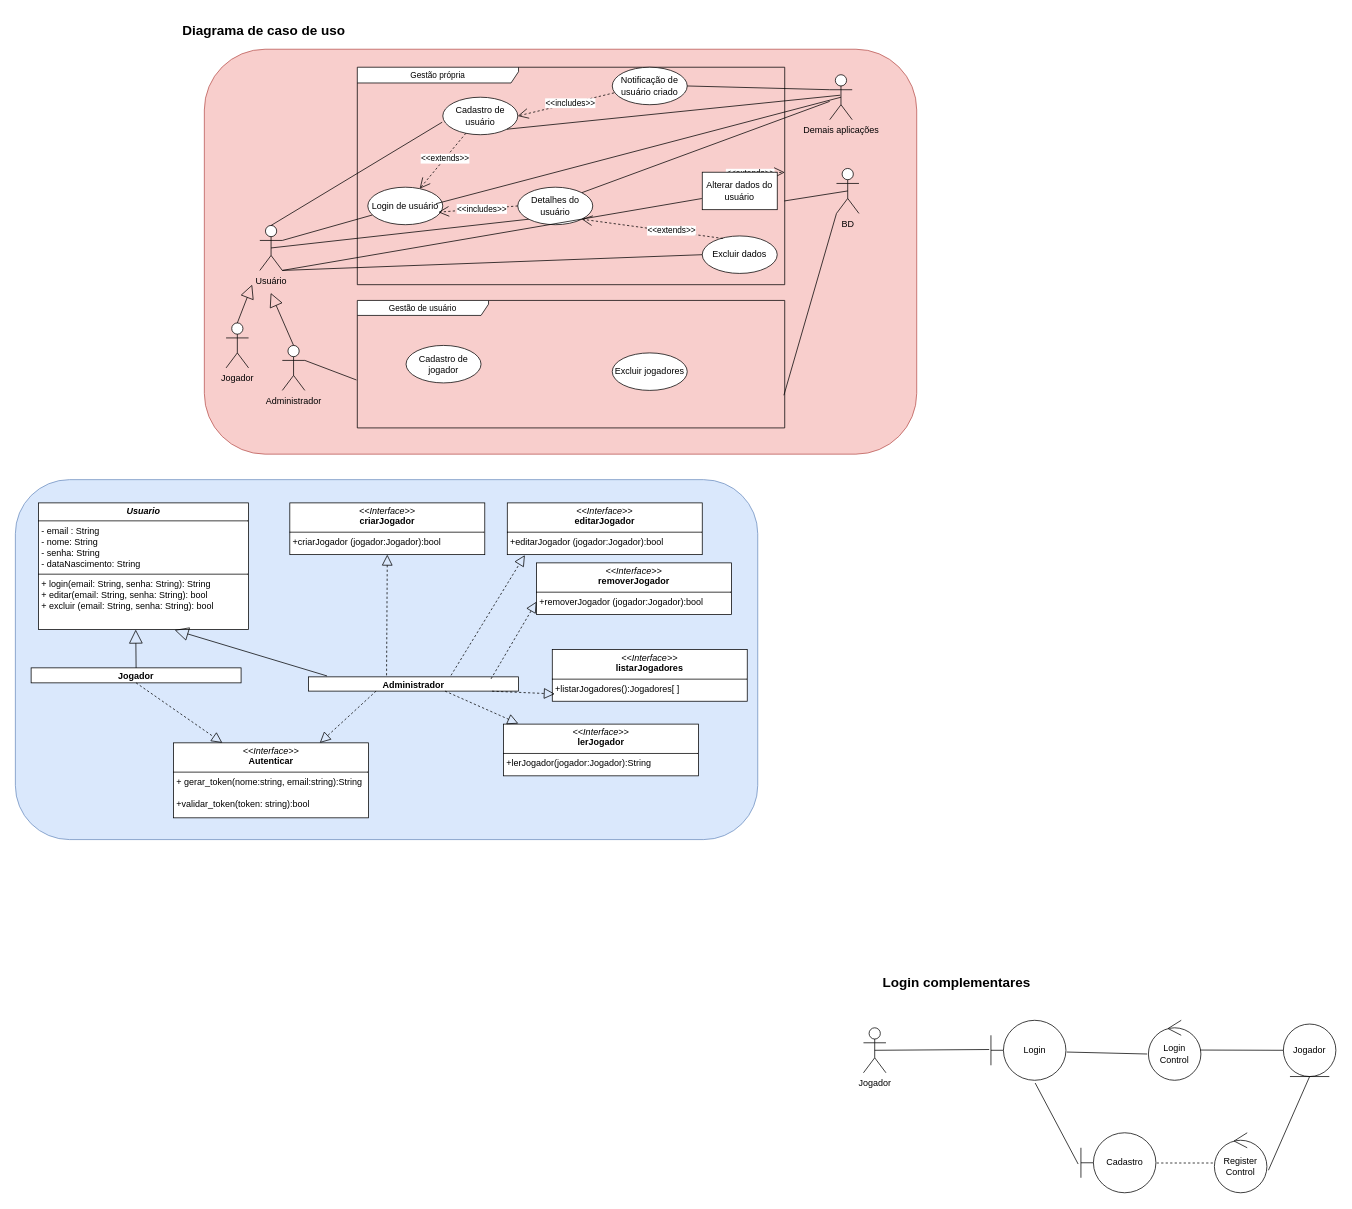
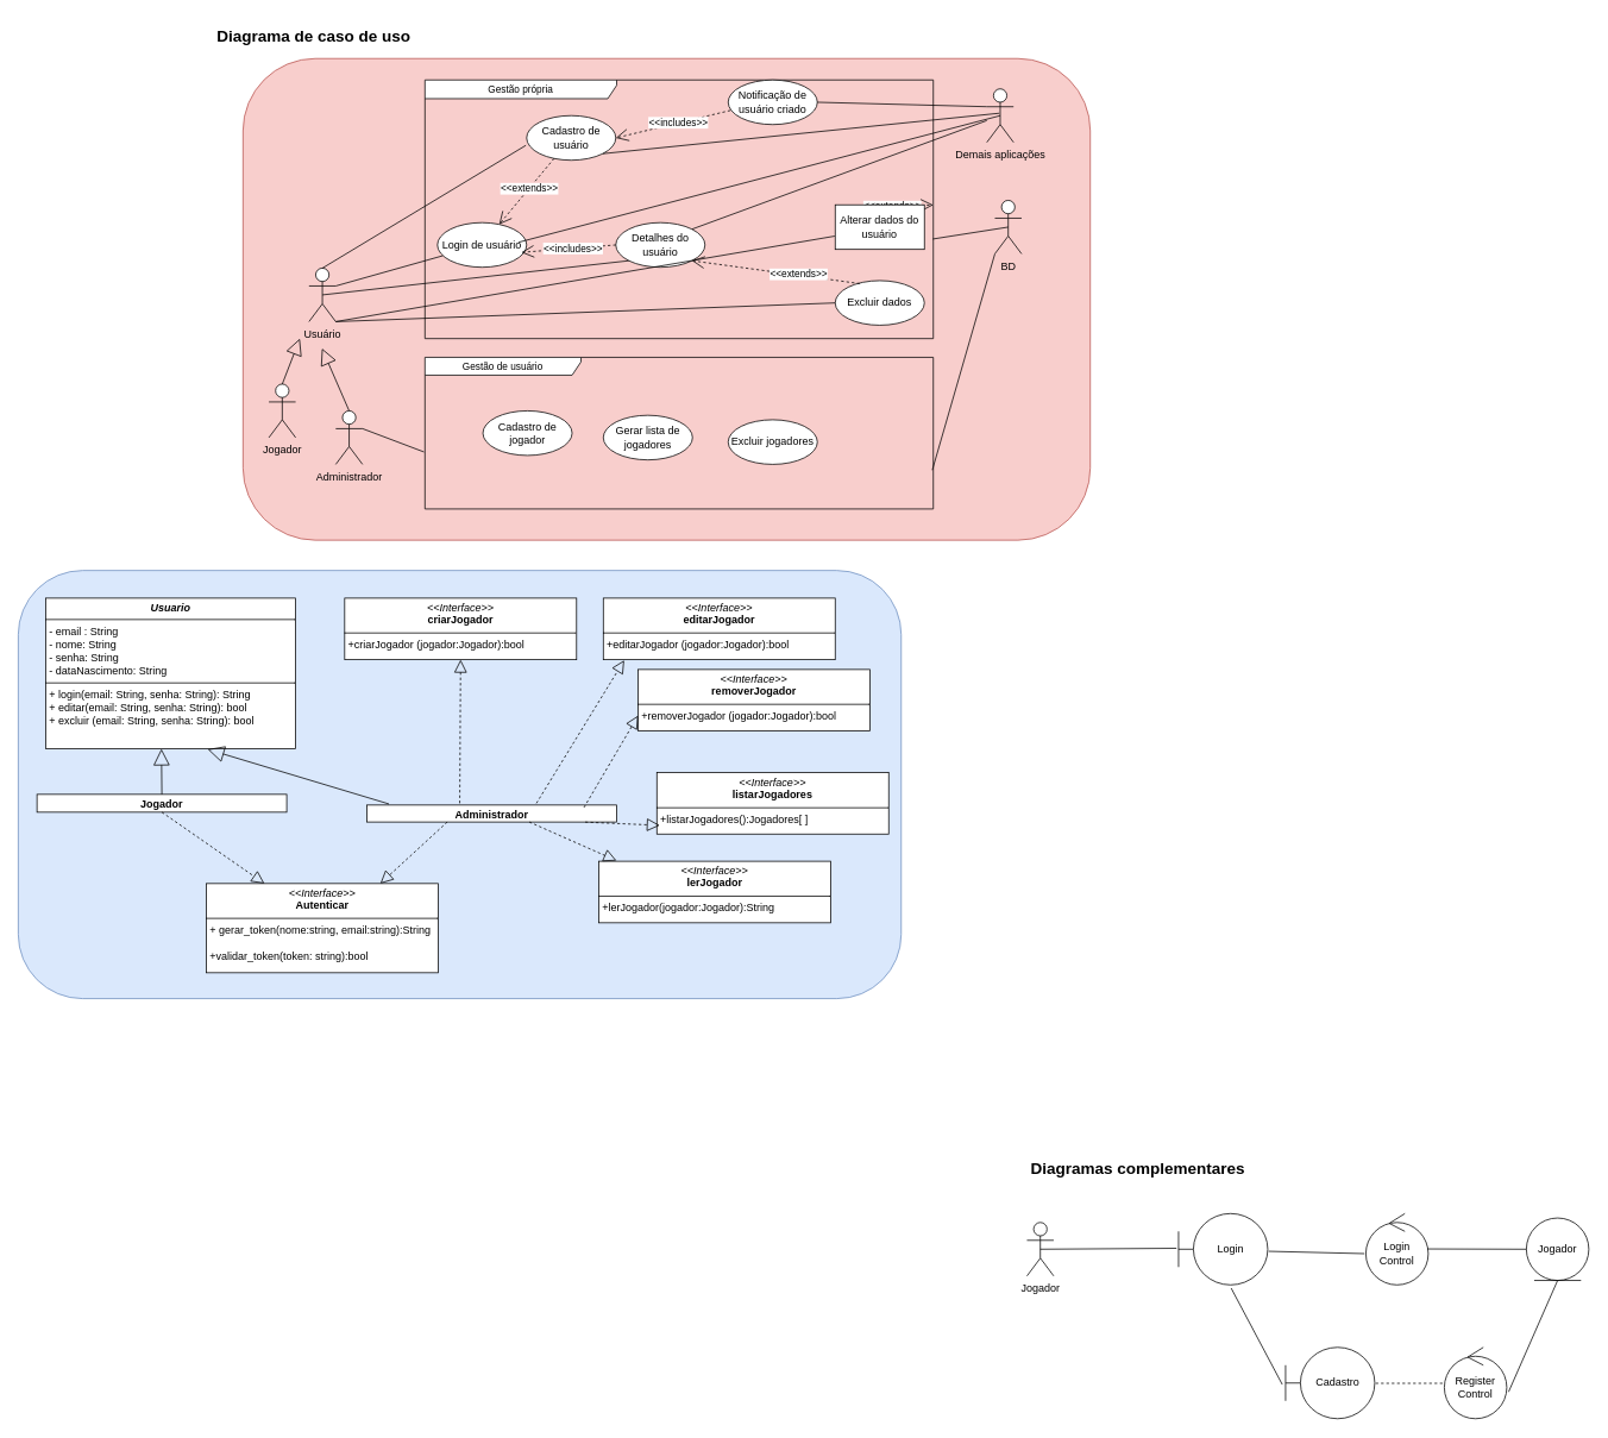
+ <mxCell id="64" value="Gerar lista de jogadores" style="ellipse;whiteSpace=wrap;html=1;" parent="1" vertex="1"><mxGeometry x="676" y="465" width="100" height="50" as="geometry" /></mxCell>
- <mxCell id="33" value="&lt;font style=&quot;font-size: 18px;&quot;&gt;&lt;b&gt;Login complementares&lt;/b&gt;&lt;/font&gt;" style="text;html=1;align=center;verticalAlign=middle;resizable=0;points=[];autosize=1;strokeColor=none;fillColor=none;" parent="1" vertex="1"><mxGeometry x="1145" y="1290" width="260" height="40" as="geometry" /></mxCell>
+ <mxCell id="33" value="&lt;font style=&quot;font-size: 18px;&quot;&gt;&lt;b&gt;Diagramas complementares&lt;/b&gt;&lt;/font&gt;" style="text;html=1;align=center;verticalAlign=middle;resizable=0;points=[];autosize=1;strokeColor=none;fillColor=none;" parent="1" vertex="1"><mxGeometry x="1145" y="1290" width="260" height="40" as="geometry" /></mxCell>
